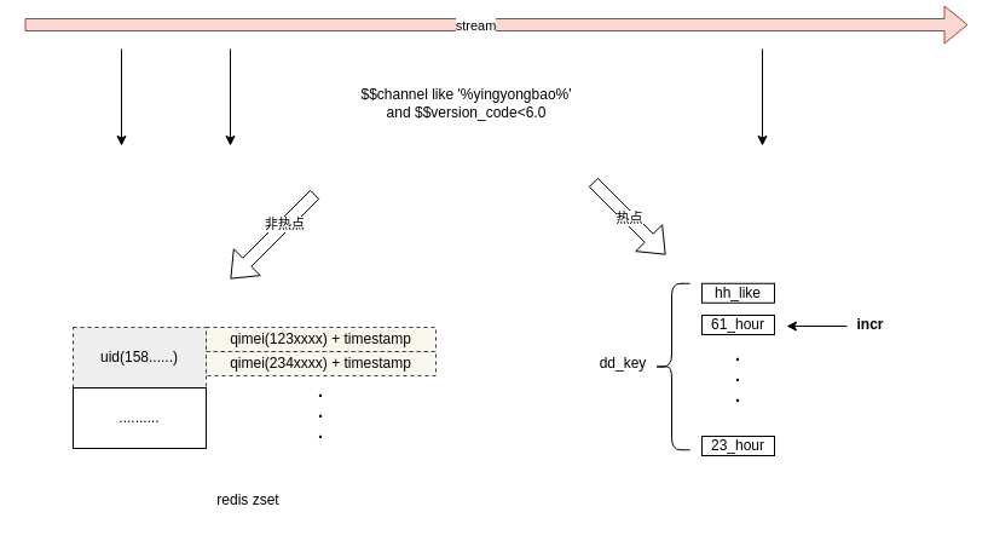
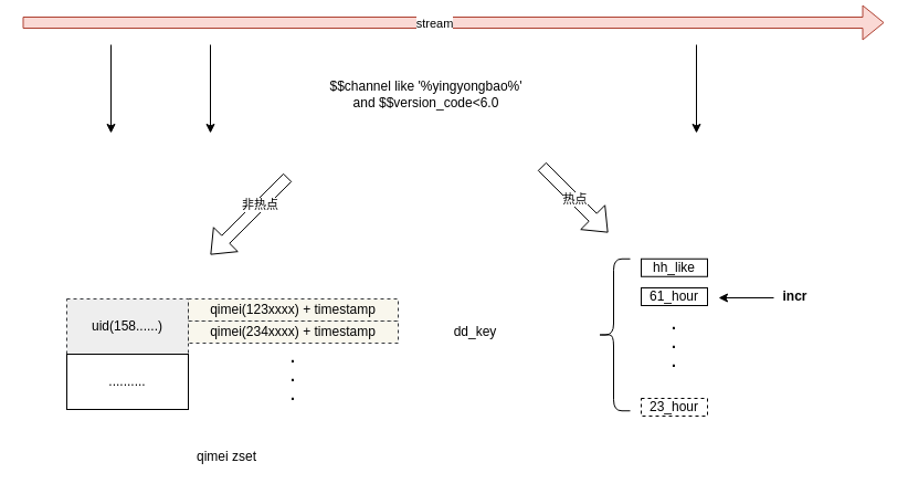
- <mxCell id="17" value="dd_key" style="text;html=1;strokeColor=none;fillColor=none;align=center;verticalAlign=middle;whiteSpace=wrap;rounded=0;" vertex="1" parent="1"><mxGeometry x="490" y="287.5" width="50" height="25" as="geometry" /></mxCell>
+ <mxCell id="17" value="dd_key" style="text;html=1;strokeColor=none;fillColor=none;align=center;verticalAlign=middle;whiteSpace=wrap;rounded=0;" vertex="1" parent="1"><mxGeometry x="405" y="287.5" width="50" height="25" as="geometry" /></mxCell>
- <mxCell id="21" value="23_hour" style="rounded=0;whiteSpace=wrap;html=1;" vertex="1" parent="1"><mxGeometry x="580" y="360" width="60" height="16" as="geometry" /></mxCell>
+ <mxCell id="21" value="23_hour" style="rounded=0;whiteSpace=wrap;html=1;dashed=1;" vertex="1" parent="1"><mxGeometry x="580" y="360" width="60" height="16" as="geometry" /></mxCell>
- <mxCell id="16" value="redis zset" style="text;html=1;strokeColor=none;fillColor=none;align=center;verticalAlign=middle;whiteSpace=wrap;rounded=0;" vertex="1" parent="1"><mxGeometry x="170" y="400" width="70" height="25" as="geometry" /></mxCell>
+ <mxCell id="16" value="qimei zset" style="text;html=1;strokeColor=none;fillColor=none;align=center;verticalAlign=middle;whiteSpace=wrap;rounded=0;" vertex="1" parent="1"><mxGeometry x="170" y="400" width="70" height="25" as="geometry" /></mxCell>
